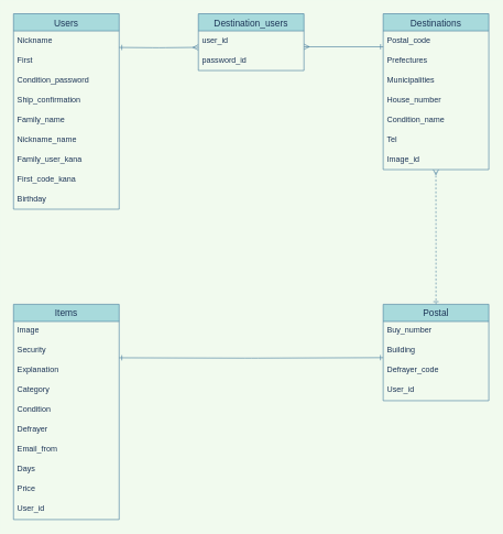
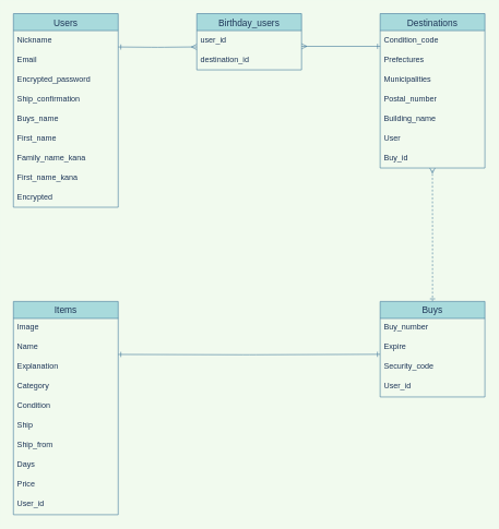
- <mxCell id="31" value="Destination_users" style="swimlane;fontStyle=0;childLayout=stackLayout;horizontal=1;startSize=26;horizontalStack=0;resizeParent=1;resizeParentMax=0;resizeLast=0;collapsible=1;marginBottom=0;align=center;fontSize=14;fillColor=#A8DADC;strokeColor=#457B9D;fontColor=#1D3557;" vertex="1" parent="1"><mxGeometry x="300" y="20" width="160" height="86" as="geometry" /></mxCell>
+ <mxCell id="31" value="Birthday_users" style="swimlane;fontStyle=0;childLayout=stackLayout;horizontal=1;startSize=26;horizontalStack=0;resizeParent=1;resizeParentMax=0;resizeLast=0;collapsible=1;marginBottom=0;align=center;fontSize=14;fillColor=#A8DADC;strokeColor=#457B9D;fontColor=#1D3557;" vertex="1" parent="1"><mxGeometry x="300" y="20" width="160" height="86" as="geometry" /></mxCell>
- <mxCell id="24" value="Postal_code" style="text;strokeColor=none;fillColor=none;spacingLeft=4;spacingRight=4;overflow=hidden;rotatable=0;points=[[0,0.5],[1,0.5]];portConstraint=eastwest;fontSize=12;fontColor=#1D3557;" vertex="1" parent="23"><mxGeometry y="26" width="160" height="30" as="geometry" /></mxCell>
+ <mxCell id="24" value="Condition_code" style="text;strokeColor=none;fillColor=none;spacingLeft=4;spacingRight=4;overflow=hidden;rotatable=0;points=[[0,0.5],[1,0.5]];portConstraint=eastwest;fontSize=12;fontColor=#1D3557;" vertex="1" parent="23"><mxGeometry y="26" width="160" height="30" as="geometry" /></mxCell>
- <mxCell id="4" value="First" style="text;strokeColor=none;fillColor=none;spacingLeft=4;spacingRight=4;overflow=hidden;rotatable=0;points=[[0,0.5],[1,0.5]];portConstraint=eastwest;fontSize=12;fontColor=#1D3557;" vertex="1" parent="2"><mxGeometry y="56" width="160" height="30" as="geometry" /></mxCell>
+ <mxCell id="4" value="Email" style="text;strokeColor=none;fillColor=none;spacingLeft=4;spacingRight=4;overflow=hidden;rotatable=0;points=[[0,0.5],[1,0.5]];portConstraint=eastwest;fontSize=12;fontColor=#1D3557;" vertex="1" parent="2"><mxGeometry y="56" width="160" height="30" as="geometry" /></mxCell>
- <mxCell id="33" value="password_id" style="text;strokeColor=none;fillColor=none;spacingLeft=4;spacingRight=4;overflow=hidden;rotatable=0;points=[[0,0.5],[1,0.5]];portConstraint=eastwest;fontSize=12;fontColor=#1D3557;" vertex="1" parent="31"><mxGeometry y="56" width="160" height="30" as="geometry" /></mxCell>
+ <mxCell id="33" value="destination_id" style="text;strokeColor=none;fillColor=none;spacingLeft=4;spacingRight=4;overflow=hidden;rotatable=0;points=[[0,0.5],[1,0.5]];portConstraint=eastwest;fontSize=12;fontColor=#1D3557;" vertex="1" parent="31"><mxGeometry y="56" width="160" height="30" as="geometry" /></mxCell>
- <mxCell id="5" value="Condition_password" style="text;strokeColor=none;fillColor=none;spacingLeft=4;spacingRight=4;overflow=hidden;rotatable=0;points=[[0,0.5],[1,0.5]];portConstraint=eastwest;fontSize=12;fontColor=#1D3557;" vertex="1" parent="2"><mxGeometry y="86" width="160" height="30" as="geometry" /></mxCell>
+ <mxCell id="5" value="Encrypted_password" style="text;strokeColor=none;fillColor=none;spacingLeft=4;spacingRight=4;overflow=hidden;rotatable=0;points=[[0,0.5],[1,0.5]];portConstraint=eastwest;fontSize=12;fontColor=#1D3557;" vertex="1" parent="2"><mxGeometry y="86" width="160" height="30" as="geometry" /></mxCell>
- <mxCell id="27" value="House_number" style="text;strokeColor=none;fillColor=none;spacingLeft=4;spacingRight=4;overflow=hidden;rotatable=0;points=[[0,0.5],[1,0.5]];portConstraint=eastwest;fontSize=12;fontColor=#1D3557;" vertex="1" parent="23"><mxGeometry y="116" width="160" height="30" as="geometry" /></mxCell>
+ <mxCell id="27" value="Postal_number" style="text;strokeColor=none;fillColor=none;spacingLeft=4;spacingRight=4;overflow=hidden;rotatable=0;points=[[0,0.5],[1,0.5]];portConstraint=eastwest;fontSize=12;fontColor=#1D3557;" vertex="1" parent="23"><mxGeometry y="116" width="160" height="30" as="geometry" /></mxCell>
- <mxCell id="7" value="Family_name " style="text;strokeColor=none;fillColor=none;spacingLeft=4;spacingRight=4;overflow=hidden;rotatable=0;points=[[0,0.5],[1,0.5]];portConstraint=eastwest;fontSize=12;fontColor=#1D3557;" vertex="1" parent="2"><mxGeometry y="146" width="160" height="30" as="geometry" /></mxCell>
+ <mxCell id="7" value="Buys_name " style="text;strokeColor=none;fillColor=none;spacingLeft=4;spacingRight=4;overflow=hidden;rotatable=0;points=[[0,0.5],[1,0.5]];portConstraint=eastwest;fontSize=12;fontColor=#1D3557;" vertex="1" parent="2"><mxGeometry y="146" width="160" height="30" as="geometry" /></mxCell>
- <mxCell id="28" value="Condition_name" style="text;strokeColor=none;fillColor=none;spacingLeft=4;spacingRight=4;overflow=hidden;rotatable=0;points=[[0,0.5],[1,0.5]];portConstraint=eastwest;fontSize=12;fontColor=#1D3557;" vertex="1" parent="23"><mxGeometry y="146" width="160" height="30" as="geometry" /></mxCell>
+ <mxCell id="28" value="Building_name" style="text;strokeColor=none;fillColor=none;spacingLeft=4;spacingRight=4;overflow=hidden;rotatable=0;points=[[0,0.5],[1,0.5]];portConstraint=eastwest;fontSize=12;fontColor=#1D3557;" vertex="1" parent="23"><mxGeometry y="146" width="160" height="30" as="geometry" /></mxCell>
- <mxCell id="8" value="Nickname_name" style="text;strokeColor=none;fillColor=none;spacingLeft=4;spacingRight=4;overflow=hidden;rotatable=0;points=[[0,0.5],[1,0.5]];portConstraint=eastwest;fontSize=12;fontColor=#1D3557;" vertex="1" parent="2"><mxGeometry y="176" width="160" height="30" as="geometry" /></mxCell>
+ <mxCell id="8" value="First_name" style="text;strokeColor=none;fillColor=none;spacingLeft=4;spacingRight=4;overflow=hidden;rotatable=0;points=[[0,0.5],[1,0.5]];portConstraint=eastwest;fontSize=12;fontColor=#1D3557;" vertex="1" parent="2"><mxGeometry y="176" width="160" height="30" as="geometry" /></mxCell>
- <mxCell id="29" value="Tel" style="text;strokeColor=none;fillColor=none;spacingLeft=4;spacingRight=4;overflow=hidden;rotatable=0;points=[[0,0.5],[1,0.5]];portConstraint=eastwest;fontSize=12;fontColor=#1D3557;" vertex="1" parent="23"><mxGeometry y="176" width="160" height="30" as="geometry" /></mxCell>
+ <mxCell id="29" value="User" style="text;strokeColor=none;fillColor=none;spacingLeft=4;spacingRight=4;overflow=hidden;rotatable=0;points=[[0,0.5],[1,0.5]];portConstraint=eastwest;fontSize=12;fontColor=#1D3557;" vertex="1" parent="23"><mxGeometry y="176" width="160" height="30" as="geometry" /></mxCell>
- <mxCell id="9" value="Family_user_kana" style="text;strokeColor=none;fillColor=none;spacingLeft=4;spacingRight=4;overflow=hidden;rotatable=0;points=[[0,0.5],[1,0.5]];portConstraint=eastwest;fontSize=12;fontColor=#1D3557;" vertex="1" parent="2"><mxGeometry y="206" width="160" height="30" as="geometry" /></mxCell>
+ <mxCell id="9" value="Family_name_kana" style="text;strokeColor=none;fillColor=none;spacingLeft=4;spacingRight=4;overflow=hidden;rotatable=0;points=[[0,0.5],[1,0.5]];portConstraint=eastwest;fontSize=12;fontColor=#1D3557;" vertex="1" parent="2"><mxGeometry y="206" width="160" height="30" as="geometry" /></mxCell>
- <mxCell id="30" value="Image_id" style="text;strokeColor=none;fillColor=none;spacingLeft=4;spacingRight=4;overflow=hidden;rotatable=0;points=[[0,0.5],[1,0.5]];portConstraint=eastwest;fontSize=12;fontColor=#1D3557;" vertex="1" parent="23"><mxGeometry y="206" width="160" height="30" as="geometry" /></mxCell>
+ <mxCell id="30" value="Buy_id" style="text;strokeColor=none;fillColor=none;spacingLeft=4;spacingRight=4;overflow=hidden;rotatable=0;points=[[0,0.5],[1,0.5]];portConstraint=eastwest;fontSize=12;fontColor=#1D3557;" vertex="1" parent="23"><mxGeometry y="206" width="160" height="30" as="geometry" /></mxCell>
- <mxCell id="10" value="First_code_kana" style="text;strokeColor=none;fillColor=none;spacingLeft=4;spacingRight=4;overflow=hidden;rotatable=0;points=[[0,0.5],[1,0.5]];portConstraint=eastwest;fontSize=12;fontColor=#1D3557;" vertex="1" parent="2"><mxGeometry y="236" width="160" height="30" as="geometry" /></mxCell>
+ <mxCell id="10" value="First_name_kana" style="text;strokeColor=none;fillColor=none;spacingLeft=4;spacingRight=4;overflow=hidden;rotatable=0;points=[[0,0.5],[1,0.5]];portConstraint=eastwest;fontSize=12;fontColor=#1D3557;" vertex="1" parent="2"><mxGeometry y="236" width="160" height="30" as="geometry" /></mxCell>
- <mxCell id="11" value="Birthday" style="text;strokeColor=none;fillColor=none;spacingLeft=4;spacingRight=4;overflow=hidden;rotatable=0;points=[[0,0.5],[1,0.5]];portConstraint=eastwest;fontSize=12;fontColor=#1D3557;" vertex="1" parent="2"><mxGeometry y="266" width="160" height="30" as="geometry" /></mxCell>
+ <mxCell id="11" value="Encrypted" style="text;strokeColor=none;fillColor=none;spacingLeft=4;spacingRight=4;overflow=hidden;rotatable=0;points=[[0,0.5],[1,0.5]];portConstraint=eastwest;fontSize=12;fontColor=#1D3557;" vertex="1" parent="2"><mxGeometry y="266" width="160" height="30" as="geometry" /></mxCell>
- <mxCell id="35" value="Postal" style="swimlane;fontStyle=0;childLayout=stackLayout;horizontal=1;startSize=26;horizontalStack=0;resizeParent=1;resizeParentMax=0;resizeLast=0;collapsible=1;marginBottom=0;align=center;fontSize=14;fillColor=#A8DADC;strokeColor=#457B9D;fontColor=#1D3557;" vertex="1" parent="1"><mxGeometry x="580" y="460" width="160" height="146" as="geometry" /></mxCell>
+ <mxCell id="35" value="Buys" style="swimlane;fontStyle=0;childLayout=stackLayout;horizontal=1;startSize=26;horizontalStack=0;resizeParent=1;resizeParentMax=0;resizeLast=0;collapsible=1;marginBottom=0;align=center;fontSize=14;fillColor=#A8DADC;strokeColor=#457B9D;fontColor=#1D3557;" vertex="1" parent="1"><mxGeometry x="580" y="460" width="160" height="146" as="geometry" /></mxCell>
- <mxCell id="14" value="Security" style="text;strokeColor=none;fillColor=none;spacingLeft=4;spacingRight=4;overflow=hidden;rotatable=0;points=[[0,0.5],[1,0.5]];portConstraint=eastwest;fontSize=12;fontColor=#1D3557;" vertex="1" parent="12"><mxGeometry y="56" width="160" height="30" as="geometry" /></mxCell>
+ <mxCell id="14" value="Name" style="text;strokeColor=none;fillColor=none;spacingLeft=4;spacingRight=4;overflow=hidden;rotatable=0;points=[[0,0.5],[1,0.5]];portConstraint=eastwest;fontSize=12;fontColor=#1D3557;" vertex="1" parent="12"><mxGeometry y="56" width="160" height="30" as="geometry" /></mxCell>
- <mxCell id="37" value="Building" style="text;strokeColor=none;fillColor=none;spacingLeft=4;spacingRight=4;overflow=hidden;rotatable=0;points=[[0,0.5],[1,0.5]];portConstraint=eastwest;fontSize=12;fontColor=#1D3557;" vertex="1" parent="35"><mxGeometry y="56" width="160" height="30" as="geometry" /></mxCell>
+ <mxCell id="37" value="Expire" style="text;strokeColor=none;fillColor=none;spacingLeft=4;spacingRight=4;overflow=hidden;rotatable=0;points=[[0,0.5],[1,0.5]];portConstraint=eastwest;fontSize=12;fontColor=#1D3557;" vertex="1" parent="35"><mxGeometry y="56" width="160" height="30" as="geometry" /></mxCell>
- <mxCell id="38" value="Defrayer_code" style="text;strokeColor=none;fillColor=none;spacingLeft=4;spacingRight=4;overflow=hidden;rotatable=0;points=[[0,0.5],[1,0.5]];portConstraint=eastwest;fontSize=12;fontColor=#1D3557;" vertex="1" parent="35"><mxGeometry y="86" width="160" height="30" as="geometry" /></mxCell>
+ <mxCell id="38" value="Security_code" style="text;strokeColor=none;fillColor=none;spacingLeft=4;spacingRight=4;overflow=hidden;rotatable=0;points=[[0,0.5],[1,0.5]];portConstraint=eastwest;fontSize=12;fontColor=#1D3557;" vertex="1" parent="35"><mxGeometry y="86" width="160" height="30" as="geometry" /></mxCell>
- <mxCell id="18" value="Defrayer" style="text;strokeColor=none;fillColor=none;spacingLeft=4;spacingRight=4;overflow=hidden;rotatable=0;points=[[0,0.5],[1,0.5]];portConstraint=eastwest;fontSize=12;fontColor=#1D3557;" vertex="1" parent="12"><mxGeometry y="176" width="160" height="30" as="geometry" /></mxCell>
+ <mxCell id="18" value="Ship" style="text;strokeColor=none;fillColor=none;spacingLeft=4;spacingRight=4;overflow=hidden;rotatable=0;points=[[0,0.5],[1,0.5]];portConstraint=eastwest;fontSize=12;fontColor=#1D3557;" vertex="1" parent="12"><mxGeometry y="176" width="160" height="30" as="geometry" /></mxCell>
- <mxCell id="19" value="Email_from" style="text;strokeColor=none;fillColor=none;spacingLeft=4;spacingRight=4;overflow=hidden;rotatable=0;points=[[0,0.5],[1,0.5]];portConstraint=eastwest;fontSize=12;fontColor=#1D3557;" vertex="1" parent="12"><mxGeometry y="206" width="160" height="30" as="geometry" /></mxCell>
+ <mxCell id="19" value="Ship_from" style="text;strokeColor=none;fillColor=none;spacingLeft=4;spacingRight=4;overflow=hidden;rotatable=0;points=[[0,0.5],[1,0.5]];portConstraint=eastwest;fontSize=12;fontColor=#1D3557;" vertex="1" parent="12"><mxGeometry y="206" width="160" height="30" as="geometry" /></mxCell>
